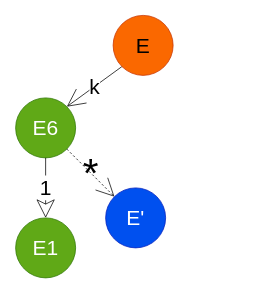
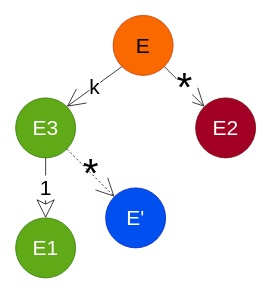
+ <mxCell id="3" value="*" style="edgeStyle=none;orthogonalLoop=1;jettySize=auto;html=1;exitX=1;exitY=1;exitDx=0;exitDy=0;entryX=0;entryY=0;entryDx=0;entryDy=0;fontSize=54;endArrow=open;endFill=0;endSize=22;" edge="1" parent="1" source="4" target="7"><mxGeometry relative="1" as="geometry" /></mxCell>
- <mxCell id="9" value="E6" style="ellipse;whiteSpace=wrap;html=1;aspect=fixed;fontSize=28;fillColor=#60a917;strokeColor=#2D7600;fontColor=#ffffff;" vertex="1" parent="1"><mxGeometry y="130" width="80" height="80" as="geometry" x="20" /></mxCell>
+ <mxCell id="9" value="E3" style="ellipse;whiteSpace=wrap;html=1;aspect=fixed;fontSize=28;fillColor=#60a917;strokeColor=#2D7600;fontColor=#ffffff;" vertex="1" parent="1"><mxGeometry y="130" width="80" height="80" as="geometry" x="20" /></mxCell>
+ <mxCell id="7" value="E2" style="ellipse;whiteSpace=wrap;html=1;aspect=fixed;fontSize=28;fillColor=#a20025;strokeColor=#6F0000;fontColor=#ffffff;" vertex="1" parent="1"><mxGeometry x="260" y="130" width="80" height="80" as="geometry" /></mxCell>
